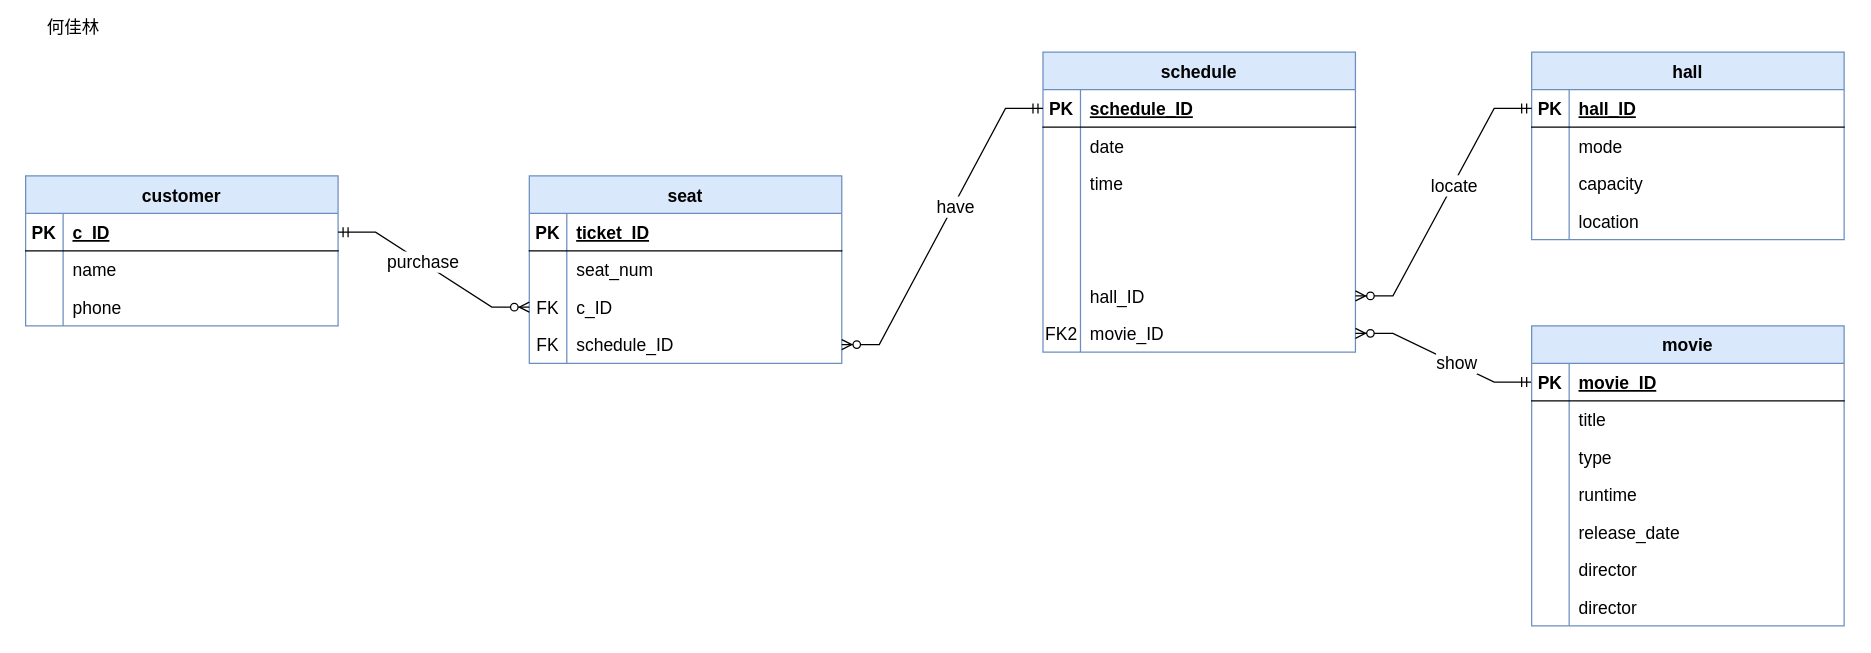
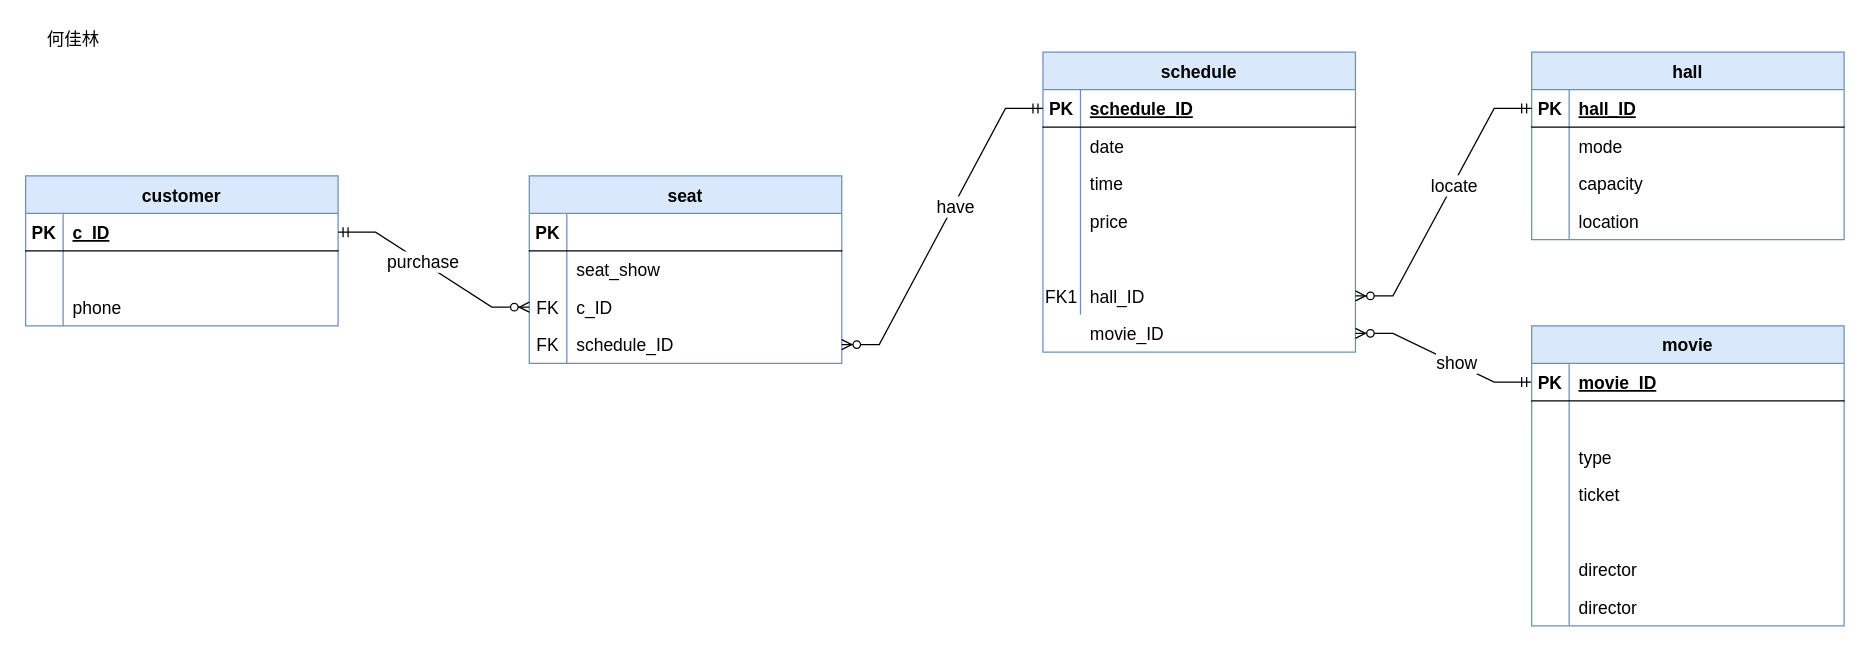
- <mxCell id="89" value="何佳林" style="text;html=1;resizable=0;autosize=1;align=center;verticalAlign=middle;points=[];fillColor=none;strokeColor=none;rounded=0;fontSize=14;" vertex="1" parent="1"><mxGeometry x="32" y="10" width="52" height="21" as="geometry" /></mxCell>
+ <mxCell id="89" value="何佳林" style="text;html=1;resizable=0;autosize=1;align=center;verticalAlign=middle;points=[];fillColor=none;strokeColor=none;rounded=0;fontSize=14;" vertex="1" parent="1"><mxGeometry x="32" y="20" width="52" height="21" as="geometry" /></mxCell>
+ <mxCell id="24" value="price" style="shape=partialRectangle;overflow=hidden;connectable=0;fillColor=none;top=0;left=0;bottom=0;right=0;align=left;spacingLeft=6;fontSize=14;verticalAlign=middle;" vertex="1" parent="22"><mxGeometry x="30" width="220" height="30" as="geometry"><mxRectangle width="220" height="30" as="alternateBounds" /></mxGeometry></mxCell>
- <mxCell id="36" value="ticket_ID" style="shape=partialRectangle;overflow=hidden;connectable=0;fillColor=none;top=0;left=0;bottom=0;right=0;align=left;spacingLeft=6;fontStyle=5;fontSize=14;" vertex="1" parent="34"><mxGeometry x="30" width="220" height="30" as="geometry"><mxRectangle width="220" height="30" as="alternateBounds" /></mxGeometry></mxCell>
- <mxCell id="8" value="name" style="shape=partialRectangle;overflow=hidden;connectable=0;fillColor=none;top=0;left=0;bottom=0;right=0;align=left;spacingLeft=6;fontSize=14;" parent="6" vertex="1"><mxGeometry x="30" width="220" height="30" as="geometry"><mxRectangle width="220" height="30" as="alternateBounds" /></mxGeometry></mxCell>
- <mxCell id="39" value="seat_num" style="shape=partialRectangle;overflow=hidden;connectable=0;fillColor=none;top=0;left=0;bottom=0;right=0;align=left;spacingLeft=6;fontSize=14;" vertex="1" parent="37"><mxGeometry x="30" width="220" height="30" as="geometry"><mxRectangle width="220" height="30" as="alternateBounds" /></mxGeometry></mxCell>
+ <mxCell id="39" value="seat_show" style="shape=partialRectangle;overflow=hidden;connectable=0;fillColor=none;top=0;left=0;bottom=0;right=0;align=left;spacingLeft=6;fontSize=14;" vertex="1" parent="37"><mxGeometry x="30" width="220" height="30" as="geometry"><mxRectangle width="220" height="30" as="alternateBounds" /></mxGeometry></mxCell>
+ <mxCell id="28" value="FK1" style="shape=partialRectangle;overflow=hidden;connectable=0;fillColor=none;top=0;left=0;bottom=0;right=0;fontSize=14;" vertex="1" parent="27"><mxGeometry width="30" height="30" as="geometry"><mxRectangle width="30" height="30" as="alternateBounds" /></mxGeometry></mxCell>
- <mxCell id="31" value="FK2" style="shape=partialRectangle;overflow=hidden;connectable=0;fillColor=none;top=0;left=0;bottom=0;right=0;fontSize=14;" vertex="1" parent="30"><mxGeometry width="30" height="30" as="geometry"><mxRectangle width="30" height="30" as="alternateBounds" /></mxGeometry></mxCell>
- <mxCell id="71" value="title" style="shape=partialRectangle;overflow=hidden;connectable=0;fillColor=none;top=0;left=0;bottom=0;right=0;align=left;spacingLeft=6;fontSize=14;" vertex="1" parent="69"><mxGeometry x="30" width="220" height="30" as="geometry"><mxRectangle width="220" height="30" as="alternateBounds" /></mxGeometry></mxCell>
- <mxCell id="77" value="runtime" style="shape=partialRectangle;overflow=hidden;connectable=0;fillColor=none;top=0;left=0;bottom=0;right=0;align=left;spacingLeft=6;fontSize=14;verticalAlign=middle;" vertex="1" parent="75"><mxGeometry x="30" width="220" height="30" as="geometry"><mxRectangle width="220" height="30" as="alternateBounds" /></mxGeometry></mxCell>
+ <mxCell id="77" value="ticket" style="shape=partialRectangle;overflow=hidden;connectable=0;fillColor=none;top=0;left=0;bottom=0;right=0;align=left;spacingLeft=6;fontSize=14;verticalAlign=middle;" vertex="1" parent="75"><mxGeometry x="30" width="220" height="30" as="geometry"><mxRectangle width="220" height="30" as="alternateBounds" /></mxGeometry></mxCell>
- <mxCell id="80" value="release_date" style="shape=partialRectangle;overflow=hidden;connectable=0;fillColor=none;top=0;left=0;bottom=0;right=0;align=left;spacingLeft=6;fontSize=14;verticalAlign=middle;" vertex="1" parent="78"><mxGeometry x="30" width="220" height="30" as="geometry"><mxRectangle width="220" height="30" as="alternateBounds" /></mxGeometry></mxCell>
